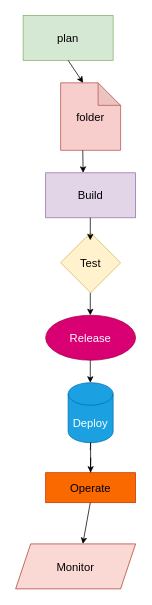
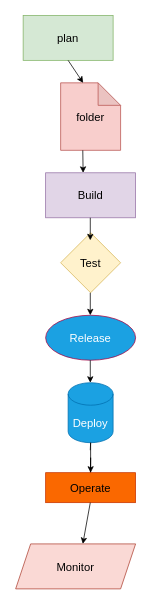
- <mxCell id="6" value="&lt;font style=&quot;font-size: 15px;&quot;&gt;Release&lt;/font&gt;" style="ellipse;whiteSpace=wrap;html=1;fillColor=#d80073;fontColor=#ffffff;strokeColor=#A50040;" vertex="1" parent="1"><mxGeometry x="60" y="420" width="120" height="60" as="geometry" /></mxCell>
+ <mxCell id="6" value="&lt;font style=&quot;font-size: 15px;&quot;&gt;Release&lt;/font&gt;" style="ellipse;whiteSpace=wrap;html=1;fillColor=#1ba1e2;fontColor=#ffffff;strokeColor=#A50040;" vertex="1" parent="1"><mxGeometry x="60" y="420" width="120" height="60" as="geometry" /></mxCell>
